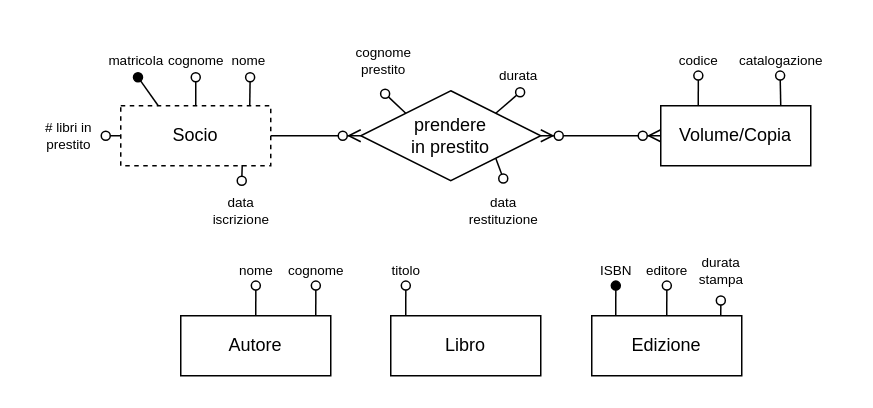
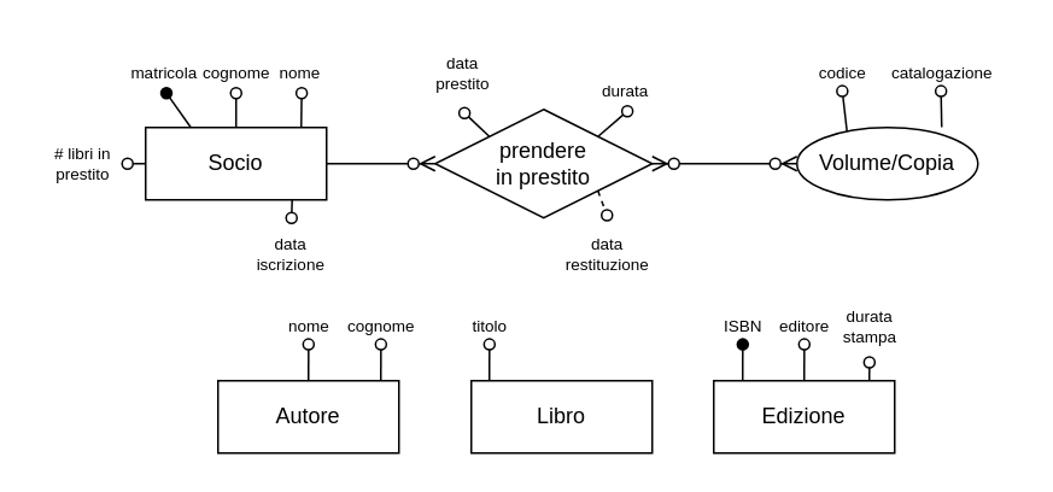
- <mxCell id="23" value="cognome&lt;br&gt;prestito" style="text;html=1;align=center;verticalAlign=middle;resizable=0;points=[];autosize=1;strokeColor=none;fillColor=none;fontSize=9;" parent="1" vertex="1"><mxGeometry x="230" y="20" width="50" height="40" as="geometry" /></mxCell>
+ <mxCell id="23" value="data&lt;br&gt;prestito" style="text;html=1;align=center;verticalAlign=middle;resizable=0;points=[];autosize=1;strokeColor=none;fillColor=none;fontSize=9;" parent="1" vertex="1"><mxGeometry x="230" y="20" width="50" height="40" as="geometry" /></mxCell>
- <mxCell id="5" value="Socio" style="whiteSpace=wrap;html=1;align=center;dashed=1;" parent="1" vertex="1"><mxGeometry x="80" y="70" width="100" height="40" as="geometry" /></mxCell>
+ <mxCell id="5" value="Socio" style="whiteSpace=wrap;html=1;align=center;" parent="1" vertex="1"><mxGeometry x="80" y="70" width="100" height="40" as="geometry" /></mxCell>
- <mxCell id="2" value="Volume/Copia" style="whiteSpace=wrap;html=1;align=center;" parent="1" vertex="1"><mxGeometry x="440" y="70" width="100" height="40" as="geometry" /></mxCell>
+ <mxCell id="2" value="Volume/Copia" style="ellipse;whiteSpace=wrap;html=1;align=center;" parent="1" vertex="1"><mxGeometry x="440" y="70" width="100" height="40" as="geometry" /></mxCell>
- <mxCell id="26" value="" style="endArrow=oval;html=1;rounded=0;endFill=0;entryX=0.5;entryY=-0.037;entryDx=0;entryDy=0;entryPerimeter=0;exitX=1;exitY=1;exitDx=0;exitDy=0;" parent="1" source="7" target="27" edge="1"><mxGeometry width="50" height="50" relative="1" as="geometry"><mxPoint x="364" y="165" as="sourcePoint" /><mxPoint x="368.5" y="130" as="targetPoint" /></mxGeometry></mxCell>
+ <mxCell id="26" value="" style="endArrow=oval;html=1;rounded=0;endFill=0;entryX=0.5;entryY=-0.037;entryDx=0;entryDy=0;entryPerimeter=0;exitX=1;exitY=1;exitDx=0;exitDy=0;dashed=1;" parent="1" source="7" target="27" edge="1"><mxGeometry width="50" height="50" relative="1" as="geometry"><mxPoint x="364" y="165" as="sourcePoint" /><mxPoint x="368.5" y="130" as="targetPoint" /></mxGeometry></mxCell>
